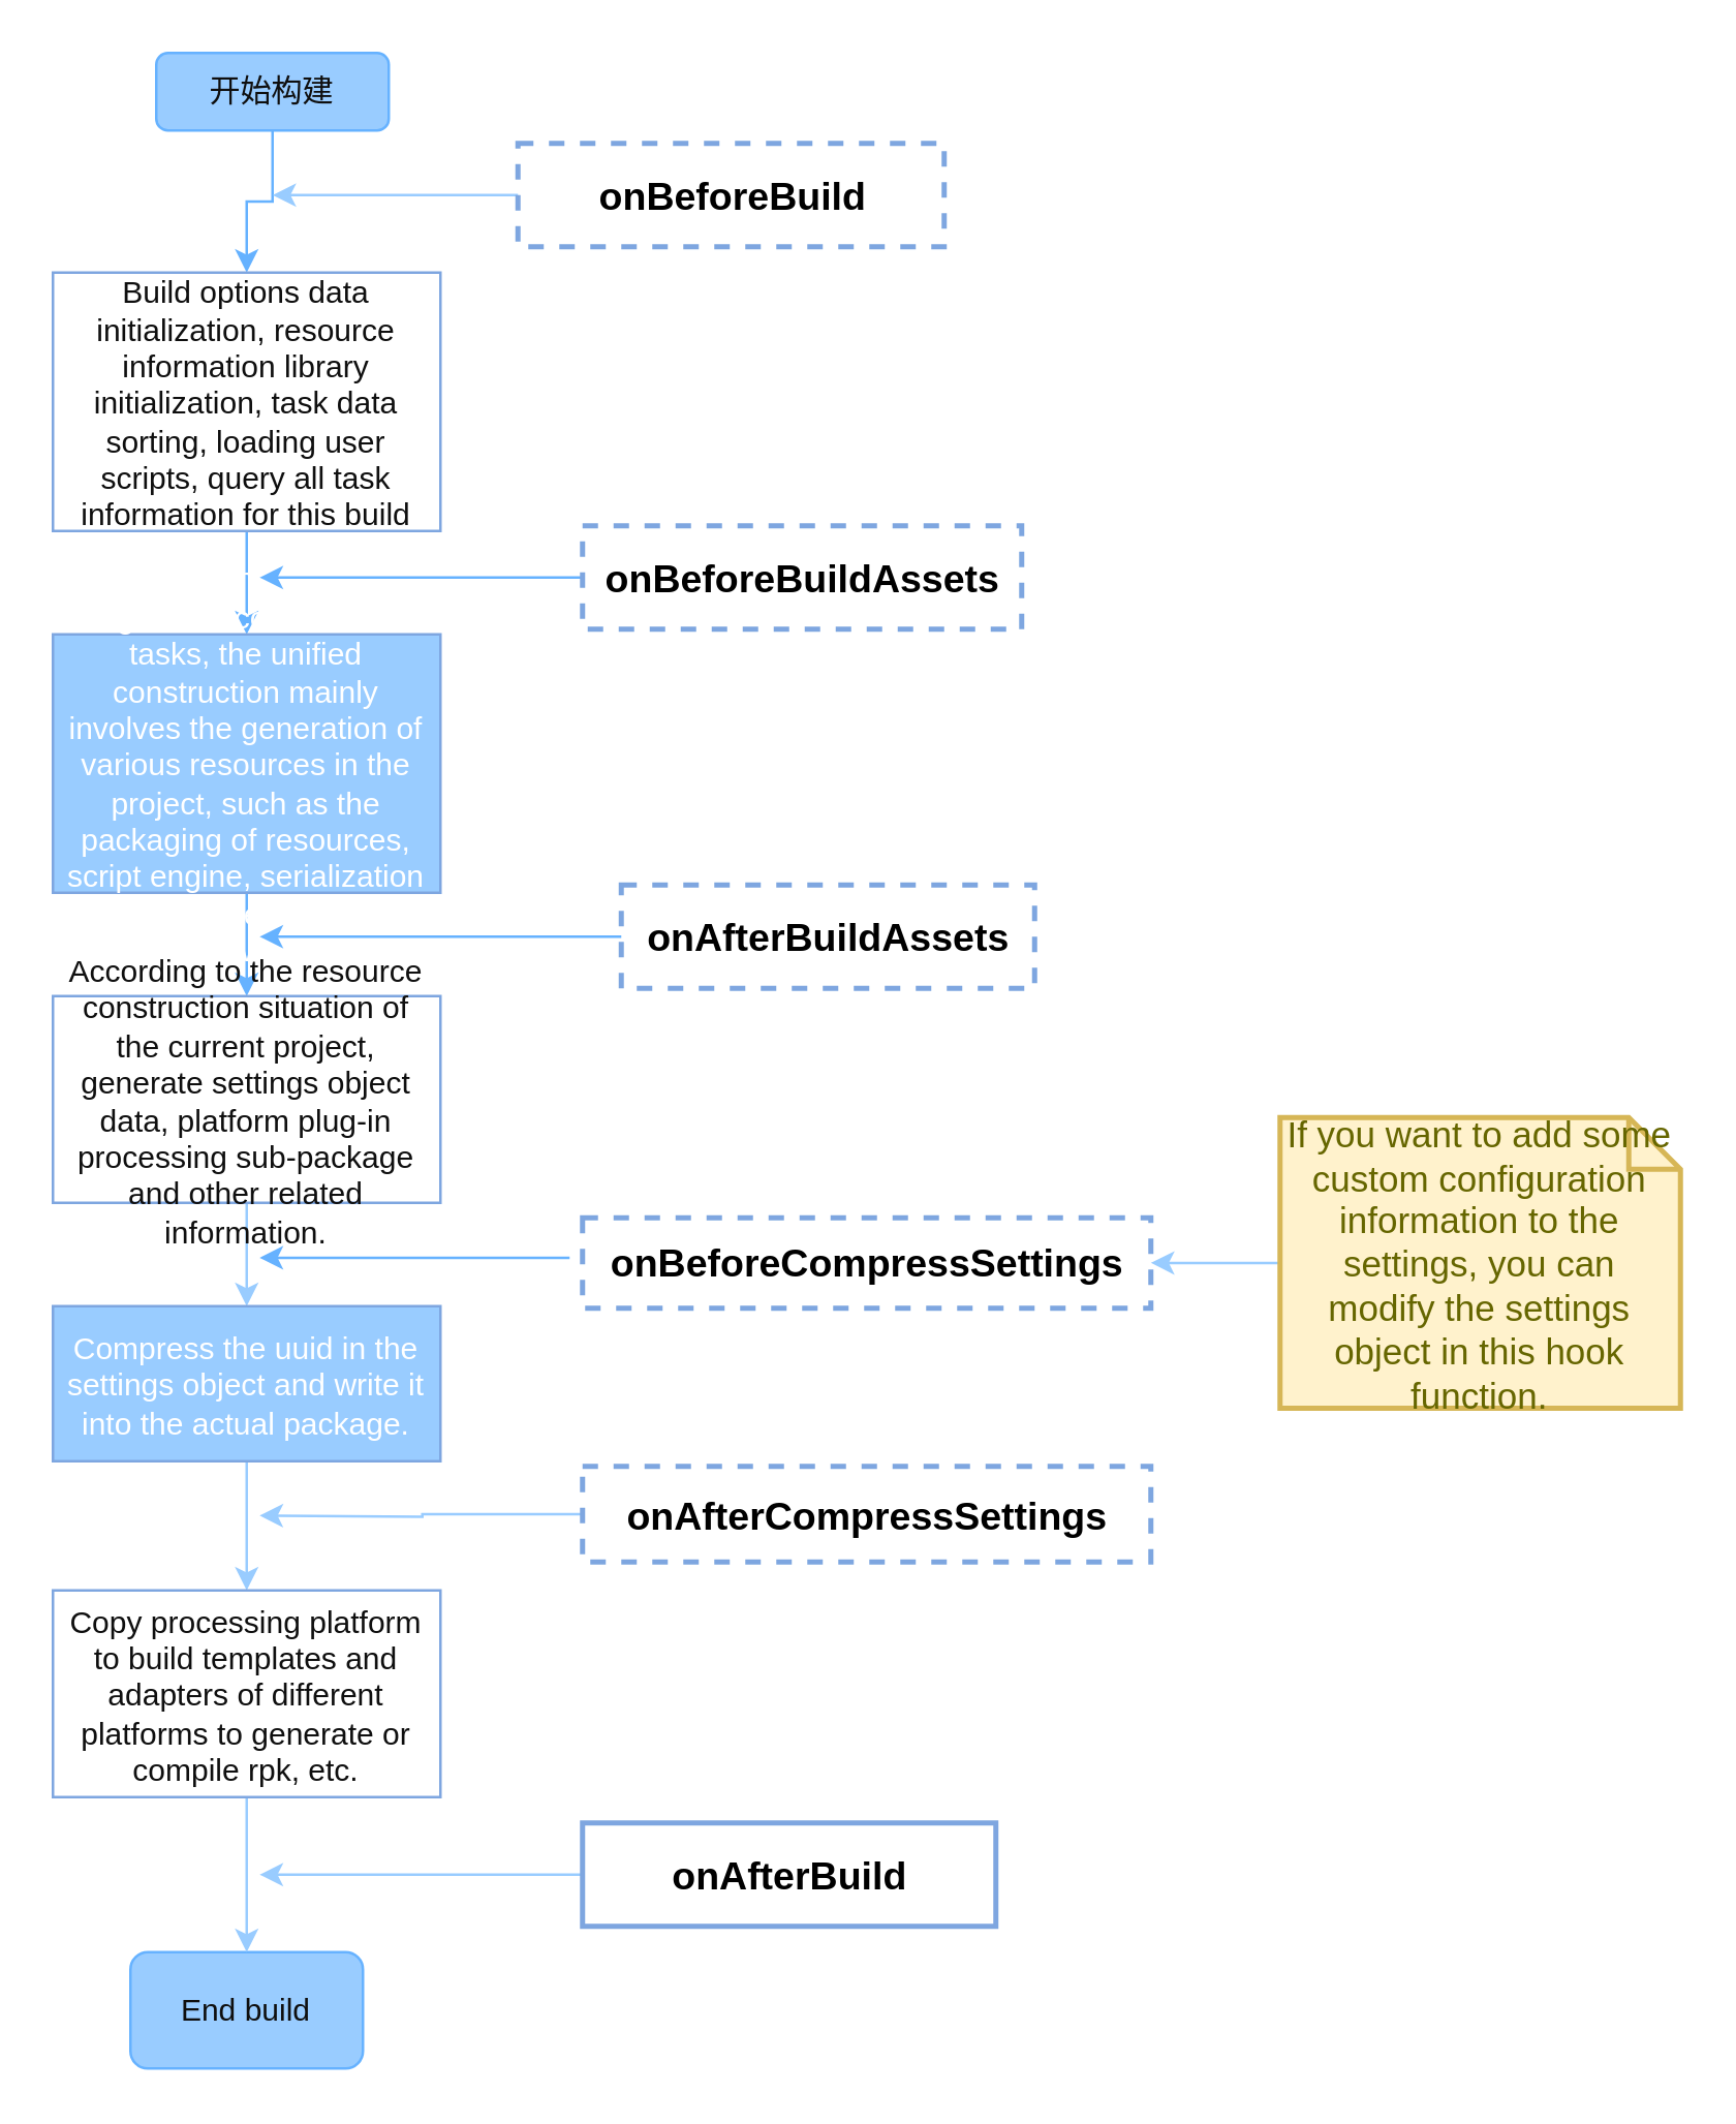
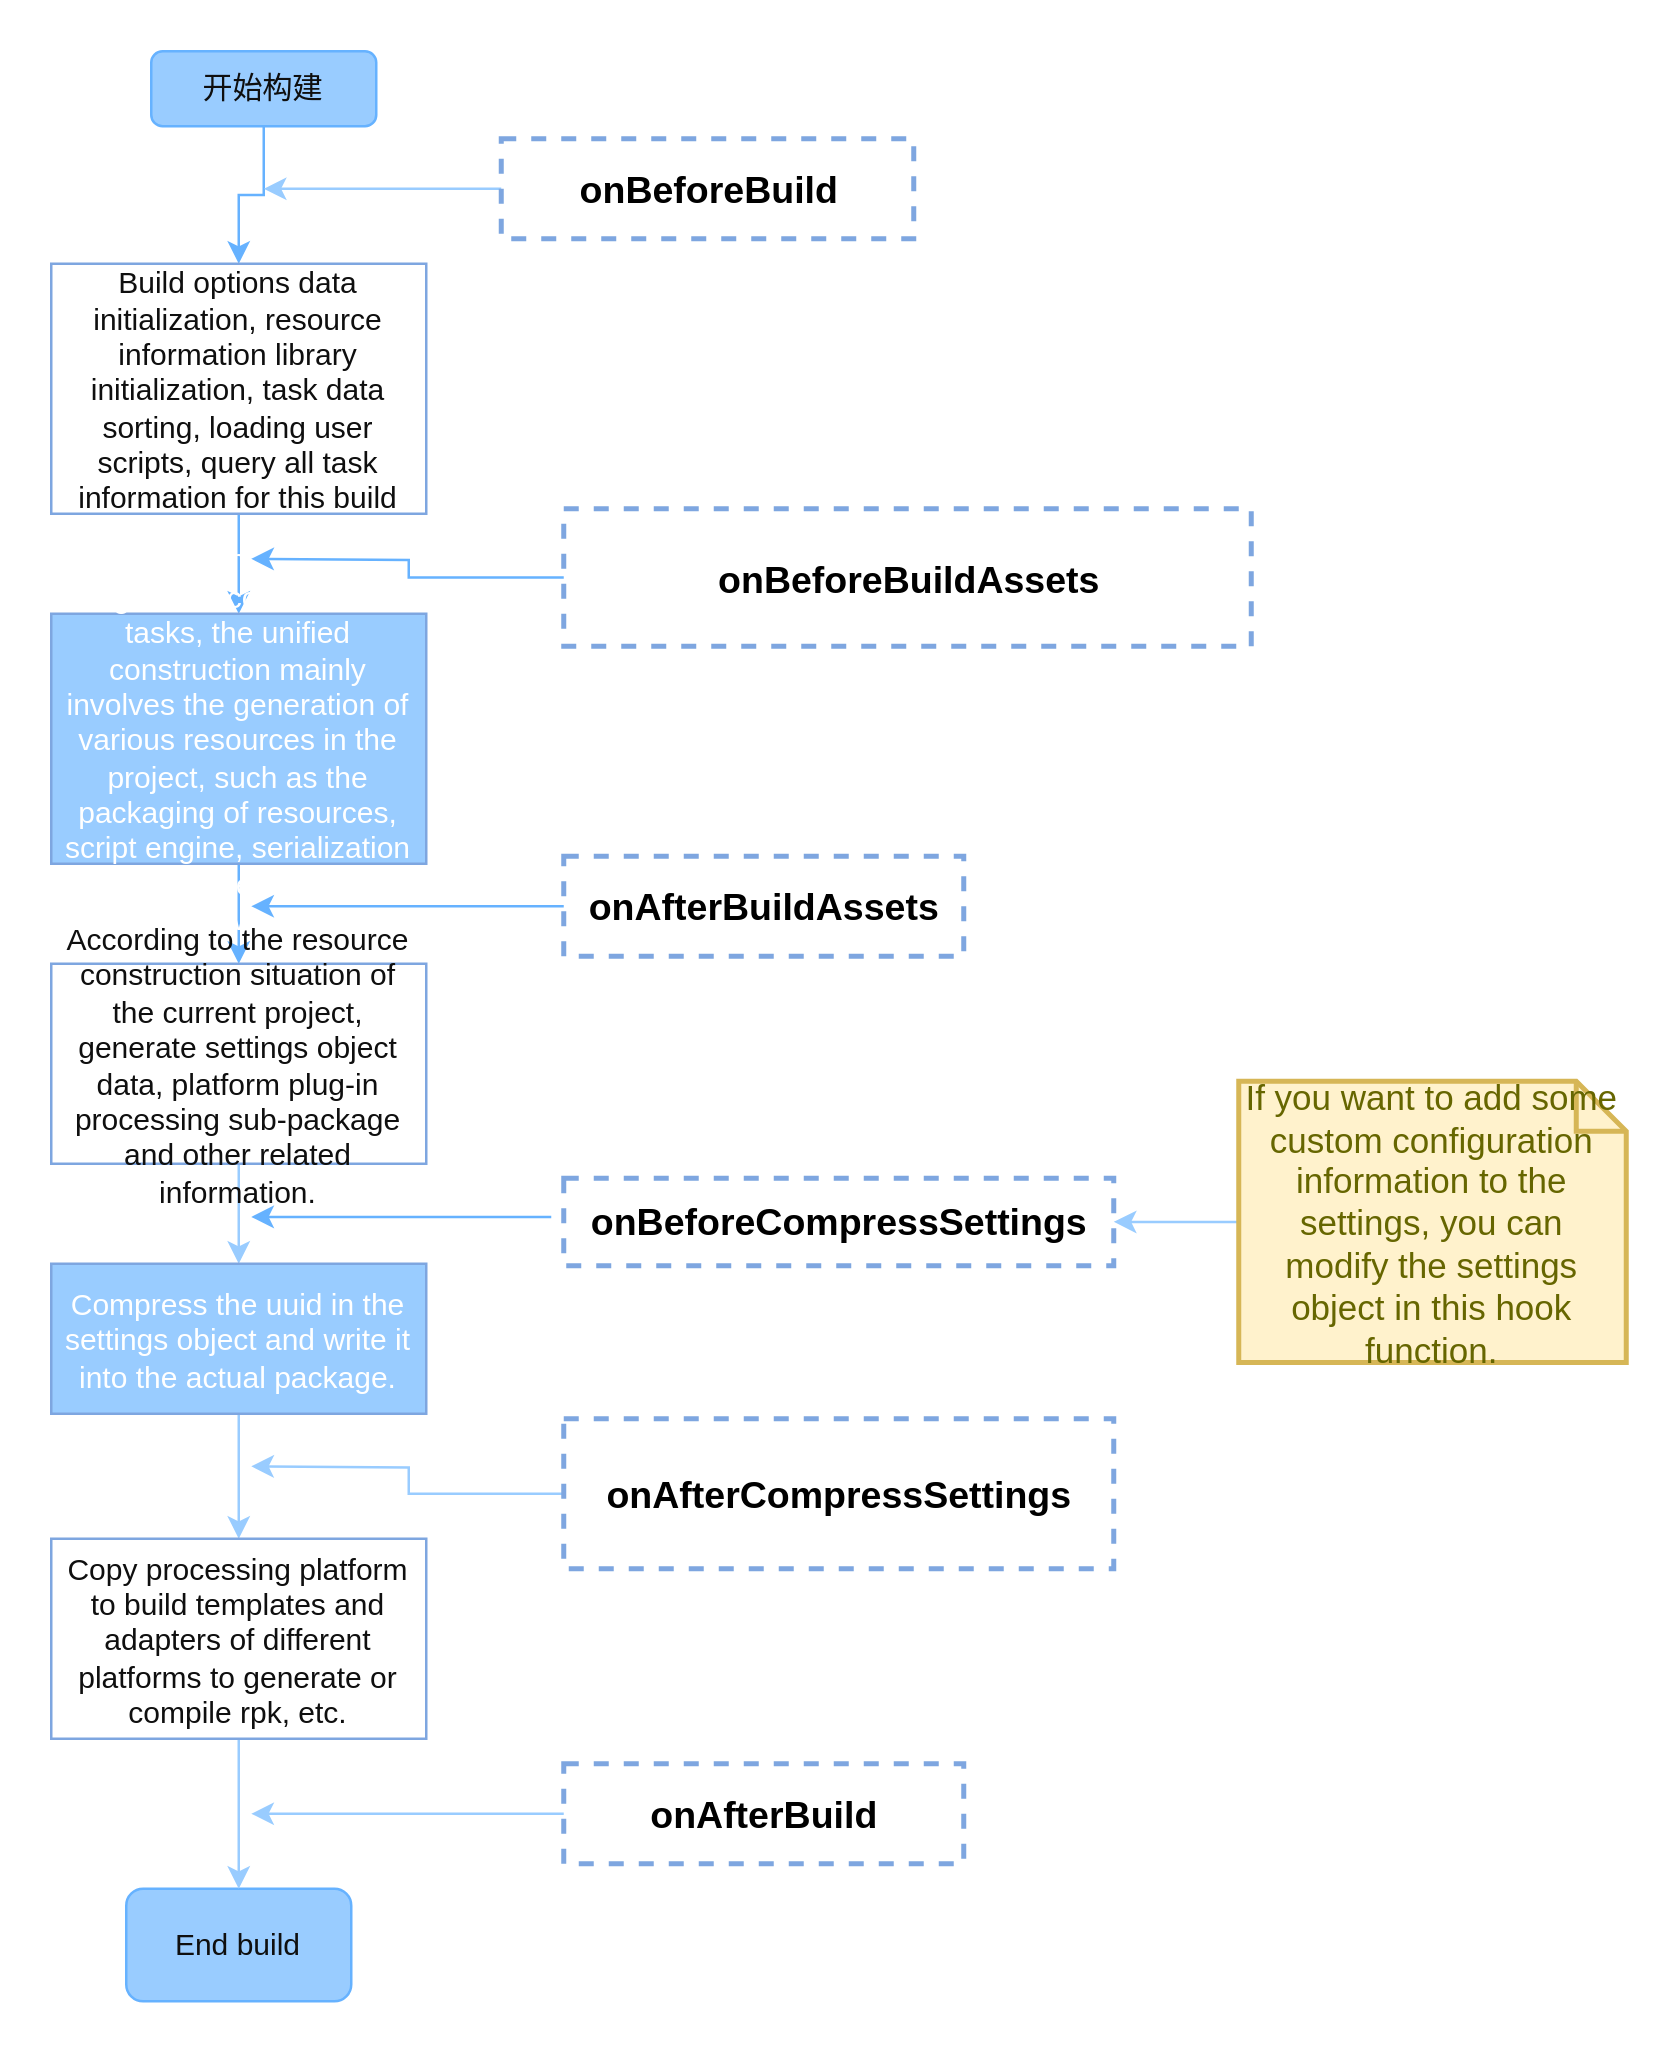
- <mxCell id="15" value="&lt;font color=&quot;#000000&quot; style=&quot;font-size: 15px&quot;&gt;onBeforeBuildAssets&lt;/font&gt;" style="html=1;fontColor=#FAFFFF;fontStyle=1;align=center;verticalAlign=middle;spacing=0;labelBorderColor=none;fillColor=none;dashed=1;strokeWidth=2;strokeColor=#7EA6E0;spacingLeft=0;spacingTop=0;labelBackgroundColor=none;fontSize=15;" parent="1" vertex="1"><mxGeometry x="225" y="203" width="170" height="40" as="geometry" /></mxCell>
+ <mxCell id="15" value="&lt;font color=&quot;#000000&quot; style=&quot;font-size: 15px&quot;&gt;onBeforeBuildAssets&lt;/font&gt;" style="html=1;fontColor=#FAFFFF;fontStyle=1;align=center;verticalAlign=middle;spacing=0;labelBorderColor=none;fillColor=none;dashed=1;strokeWidth=2;strokeColor=#7EA6E0;spacingLeft=0;spacingTop=0;labelBackgroundColor=none;fontSize=15;" parent="1" vertex="1"><mxGeometry x="225" y="203" width="275" height="55" as="geometry" /></mxCell>
- <mxCell id="17" value="&lt;font color=&quot;#000000&quot; style=&quot;font-size: 15px&quot;&gt;onAfterBuildAssets&lt;/font&gt;" style="html=1;fontColor=#FAFFFF;fontStyle=1;align=center;verticalAlign=middle;spacing=0;labelBorderColor=none;fillColor=none;dashed=1;strokeWidth=2;strokeColor=#7EA6E0;spacingLeft=0;spacingTop=0;labelBackgroundColor=none;fontSize=15;" parent="1" vertex="1"><mxGeometry x="240" y="342" width="160" height="40" as="geometry" /></mxCell>
+ <mxCell id="17" value="&lt;font color=&quot;#000000&quot; style=&quot;font-size: 15px&quot;&gt;onAfterBuildAssets&lt;/font&gt;" style="html=1;fontColor=#FAFFFF;fontStyle=1;align=center;verticalAlign=middle;spacing=0;labelBorderColor=none;fillColor=none;dashed=1;strokeWidth=2;strokeColor=#7EA6E0;spacingLeft=0;spacingTop=0;labelBackgroundColor=none;fontSize=15;" parent="1" vertex="1"><mxGeometry x="225" y="342" width="160" height="40" as="geometry" /></mxCell>
- <mxCell id="21" value="&lt;font color=&quot;#000000&quot; style=&quot;font-size: 15px&quot;&gt;onAfterCompressSettings&lt;/font&gt;" style="html=1;fontColor=#FAFFFF;fontStyle=1;align=center;verticalAlign=middle;spacing=0;labelBorderColor=none;fillColor=none;dashed=1;strokeWidth=2;strokeColor=#7EA6E0;spacingLeft=0;spacingTop=0;labelBackgroundColor=none;fontSize=15;" parent="1" vertex="1"><mxGeometry x="225" y="567" width="220" height="37" as="geometry" /></mxCell>
+ <mxCell id="21" value="&lt;font color=&quot;#000000&quot; style=&quot;font-size: 15px&quot;&gt;onAfterCompressSettings&lt;/font&gt;" style="html=1;fontColor=#FAFFFF;fontStyle=1;align=center;verticalAlign=middle;spacing=0;labelBorderColor=none;fillColor=none;dashed=1;strokeWidth=2;strokeColor=#7EA6E0;spacingLeft=0;spacingTop=0;labelBackgroundColor=none;fontSize=15;" parent="1" vertex="1"><mxGeometry x="225" y="567" width="220" height="60" as="geometry" /></mxCell>
- <mxCell id="27" value="&lt;font color=&quot;#000000&quot; style=&quot;font-size: 15px&quot;&gt;onAfterBuild&lt;/font&gt;" style="html=1;fontColor=#FAFFFF;fontStyle=1;align=center;verticalAlign=middle;spacing=0;labelBorderColor=none;fillColor=none;dashed=0;strokeWidth=2;strokeColor=#7EA6E0;spacingLeft=0;spacingTop=0;labelBackgroundColor=none;fontSize=15;" parent="1" vertex="1"><mxGeometry x="225" y="705" width="160" height="40" as="geometry" /></mxCell>
+ <mxCell id="27" value="&lt;font color=&quot;#000000&quot; style=&quot;font-size: 15px&quot;&gt;onAfterBuild&lt;/font&gt;" style="html=1;fontColor=#FAFFFF;fontStyle=1;align=center;verticalAlign=middle;spacing=0;labelBorderColor=none;fillColor=none;dashed=1;strokeWidth=2;strokeColor=#7EA6E0;spacingLeft=0;spacingTop=0;labelBackgroundColor=none;fontSize=15;" parent="1" vertex="1"><mxGeometry x="225" y="705" width="160" height="40" as="geometry" /></mxCell>
